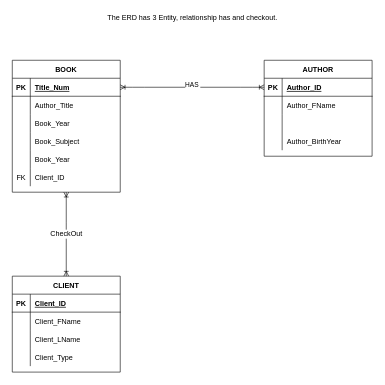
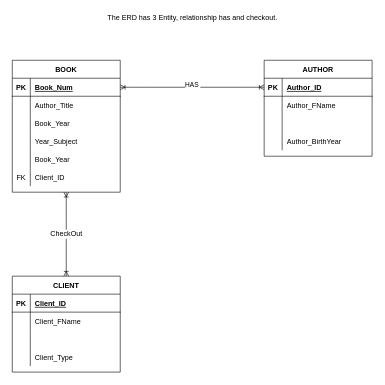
- <mxCell id="5" value="Title_Num" style="shape=partialRectangle;connectable=0;fillColor=none;top=0;left=0;bottom=0;right=0;align=left;spacingLeft=6;fontStyle=5;overflow=hidden;" vertex="1" parent="3"><mxGeometry x="30" width="150" height="30" as="geometry" /></mxCell>
+ <mxCell id="5" value="Book_Num" style="shape=partialRectangle;connectable=0;fillColor=none;top=0;left=0;bottom=0;right=0;align=left;spacingLeft=6;fontStyle=5;overflow=hidden;" vertex="1" parent="3"><mxGeometry x="30" width="150" height="30" as="geometry" /></mxCell>
- <mxCell id="14" value="Book_Subject" style="shape=partialRectangle;connectable=0;fillColor=none;top=0;left=0;bottom=0;right=0;align=left;spacingLeft=6;overflow=hidden;" vertex="1" parent="12"><mxGeometry x="30" width="150" height="30" as="geometry" /></mxCell>
+ <mxCell id="14" value="Year_Subject" style="shape=partialRectangle;connectable=0;fillColor=none;top=0;left=0;bottom=0;right=0;align=left;spacingLeft=6;overflow=hidden;" vertex="1" parent="12"><mxGeometry x="30" width="150" height="30" as="geometry" /></mxCell>
- <mxCell id="42" value="Client_LName" style="shape=partialRectangle;connectable=0;fillColor=none;top=0;left=0;bottom=0;right=0;align=left;spacingLeft=6;overflow=hidden;" vertex="1" parent="40"><mxGeometry x="30" width="150" height="30" as="geometry" /></mxCell>
